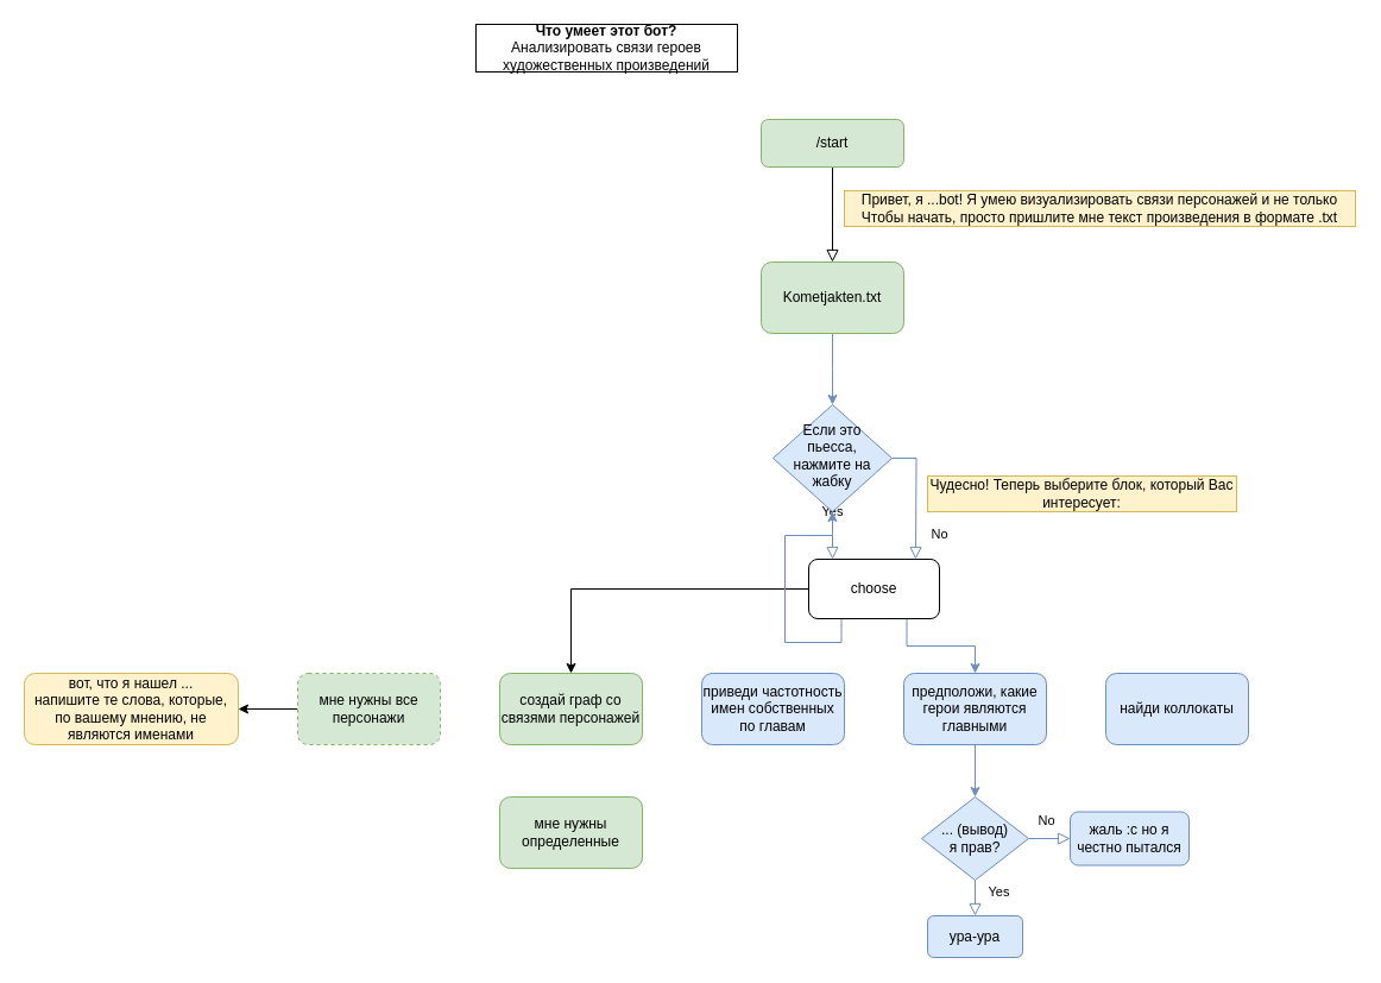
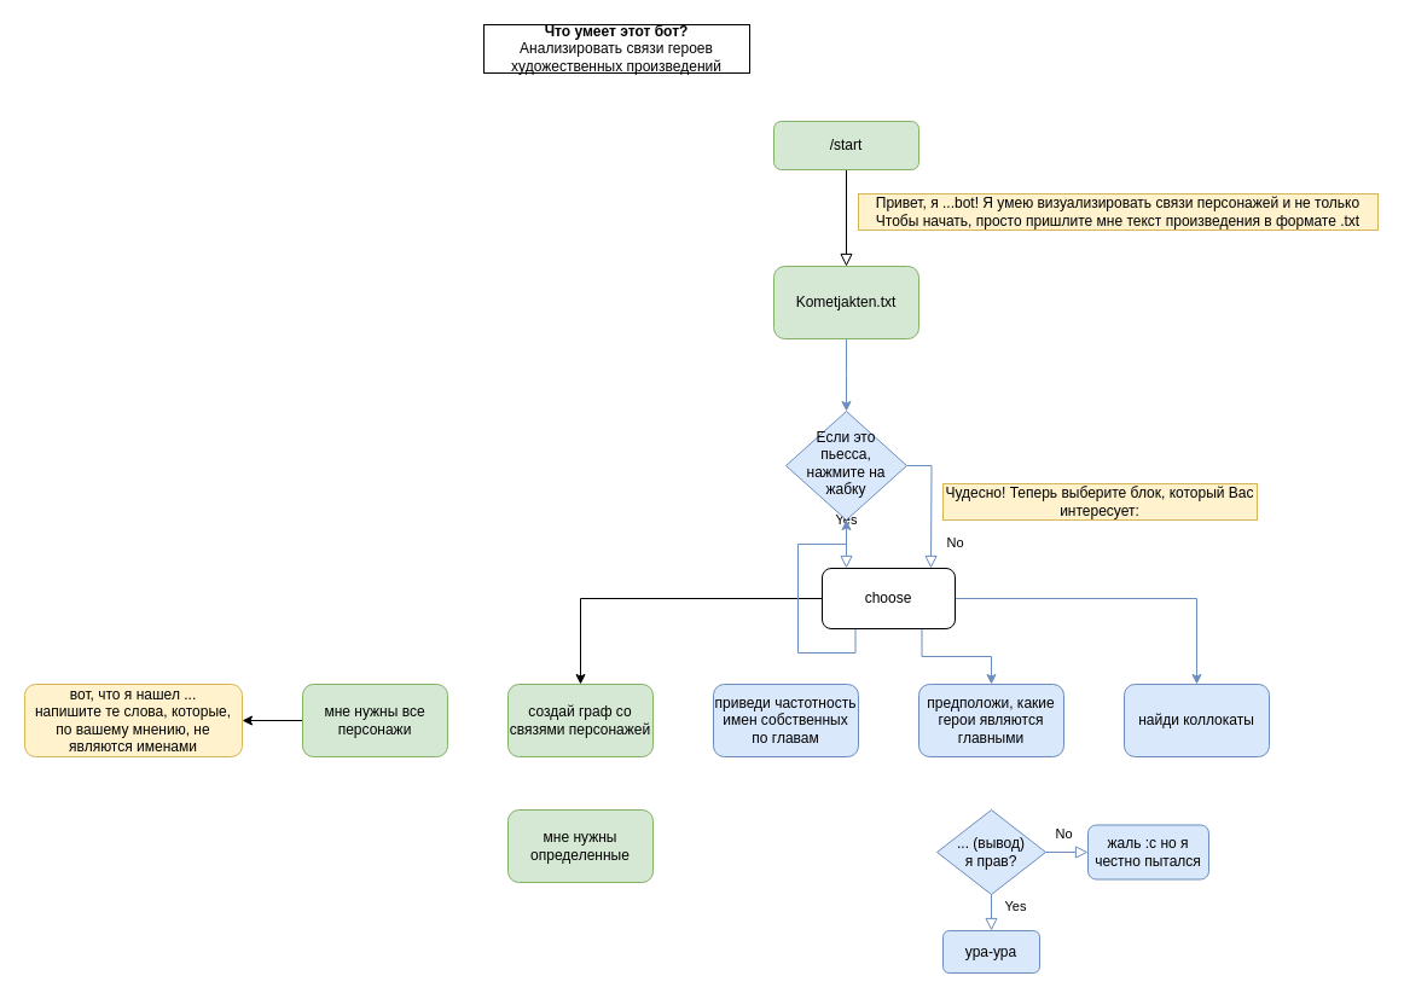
+ <mxCell id="13" value="" style="edgeStyle=orthogonalEdgeStyle;rounded=0;orthogonalLoop=1;jettySize=auto;html=1;entryX=0.5;entryY=0;entryDx=0;entryDy=0;fillColor=#dae8fc;strokeColor=#6c8ebf;" edge="1" parent="1" source="16" target="19"><mxGeometry relative="1" as="geometry"><mxPoint x="885" y="495" as="targetPoint" /></mxGeometry></mxCell>
- <mxCell id="23" value="мне нужны все персонажи" style="rounded=1;whiteSpace=wrap;html=1;fillColor=#d5e8d4;strokeColor=#82b366;dashed=1;" vertex="1" parent="1"><mxGeometry x="250" y="566" width="120" height="60" as="geometry" /></mxCell>
+ <mxCell id="23" value="мне нужны все персонажи" style="rounded=1;whiteSpace=wrap;html=1;fillColor=#d5e8d4;strokeColor=#82b366;" vertex="1" parent="1"><mxGeometry x="250" y="566" width="120" height="60" as="geometry" /></mxCell>
- <mxCell id="20" value="" style="edgeStyle=orthogonalEdgeStyle;rounded=0;orthogonalLoop=1;jettySize=auto;html=1;entryX=0.5;entryY=0;entryDx=0;entryDy=0;fillColor=#dae8fc;strokeColor=#6c8ebf;" edge="1" parent="1" source="21" target="25"><mxGeometry relative="1" as="geometry"><mxPoint x="820" y="680" as="targetPoint" /></mxGeometry></mxCell>
